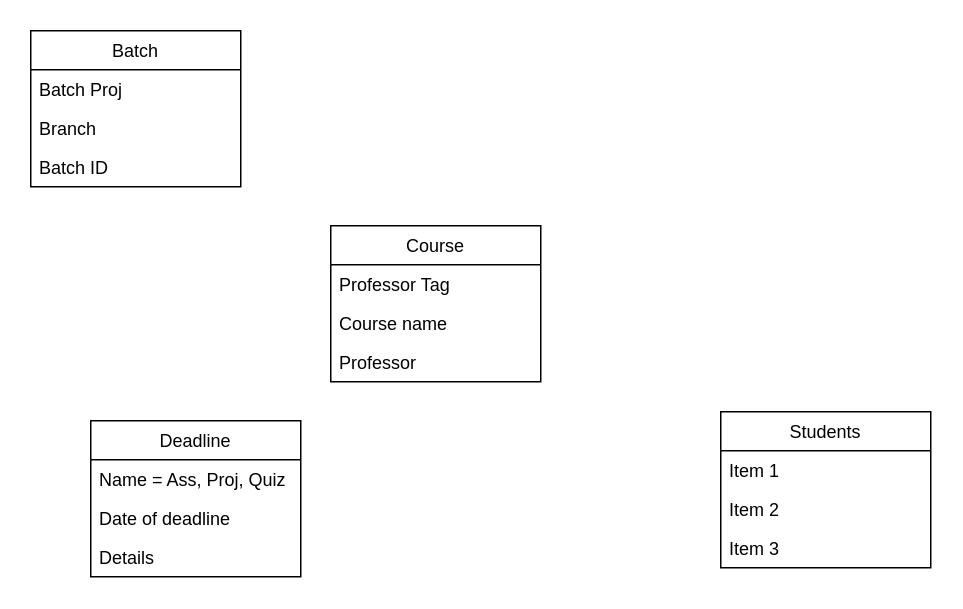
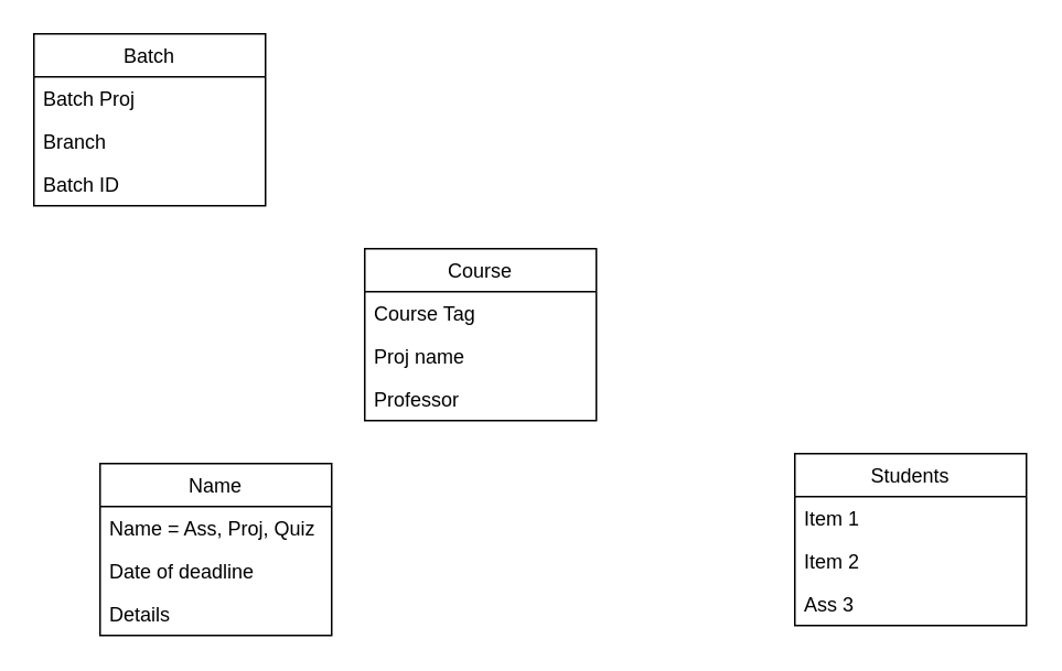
- <mxCell id="15" value="Professor Tag" style="text;strokeColor=none;fillColor=none;align=left;verticalAlign=top;spacingLeft=4;spacingRight=4;overflow=hidden;rotatable=0;points=[[0,0.5],[1,0.5]];portConstraint=eastwest;" vertex="1" parent="14"><mxGeometry y="26" width="140" height="26" as="geometry" /></mxCell>
+ <mxCell id="15" value="Course Tag" style="text;strokeColor=none;fillColor=none;align=left;verticalAlign=top;spacingLeft=4;spacingRight=4;overflow=hidden;rotatable=0;points=[[0,0.5],[1,0.5]];portConstraint=eastwest;" vertex="1" parent="14"><mxGeometry y="26" width="140" height="26" as="geometry" /></mxCell>
- <mxCell id="16" value="Course name" style="text;strokeColor=none;fillColor=none;align=left;verticalAlign=top;spacingLeft=4;spacingRight=4;overflow=hidden;rotatable=0;points=[[0,0.5],[1,0.5]];portConstraint=eastwest;" vertex="1" parent="14"><mxGeometry y="52" width="140" height="26" as="geometry" /></mxCell>
+ <mxCell id="16" value="Proj name" style="text;strokeColor=none;fillColor=none;align=left;verticalAlign=top;spacingLeft=4;spacingRight=4;overflow=hidden;rotatable=0;points=[[0,0.5],[1,0.5]];portConstraint=eastwest;" vertex="1" parent="14"><mxGeometry y="52" width="140" height="26" as="geometry" /></mxCell>
- <mxCell id="6" value="Deadline" style="swimlane;fontStyle=0;childLayout=stackLayout;horizontal=1;startSize=26;horizontalStack=0;resizeParent=1;resizeParentMax=0;resizeLast=0;collapsible=1;marginBottom=0;" vertex="1" parent="1"><mxGeometry x="60" y="280" width="140" height="104" as="geometry" /></mxCell>
+ <mxCell id="6" value="Name" style="swimlane;fontStyle=0;childLayout=stackLayout;horizontal=1;startSize=26;horizontalStack=0;resizeParent=1;resizeParentMax=0;resizeLast=0;collapsible=1;marginBottom=0;" vertex="1" parent="1"><mxGeometry x="60" y="280" width="140" height="104" as="geometry" /></mxCell>
- <mxCell id="13" value="Item 3" style="text;strokeColor=none;fillColor=none;align=left;verticalAlign=top;spacingLeft=4;spacingRight=4;overflow=hidden;rotatable=0;points=[[0,0.5],[1,0.5]];portConstraint=eastwest;" vertex="1" parent="10"><mxGeometry y="78" width="140" height="26" as="geometry" /></mxCell>
+ <mxCell id="13" value="Ass 3" style="text;strokeColor=none;fillColor=none;align=left;verticalAlign=top;spacingLeft=4;spacingRight=4;overflow=hidden;rotatable=0;points=[[0,0.5],[1,0.5]];portConstraint=eastwest;" vertex="1" parent="10"><mxGeometry y="78" width="140" height="26" as="geometry" /></mxCell>
